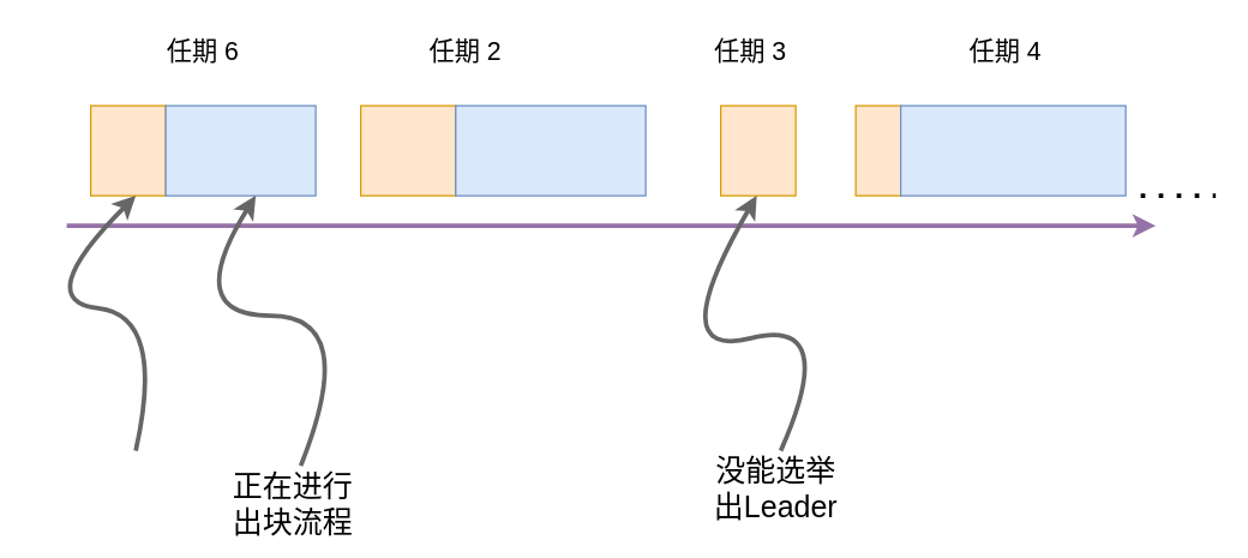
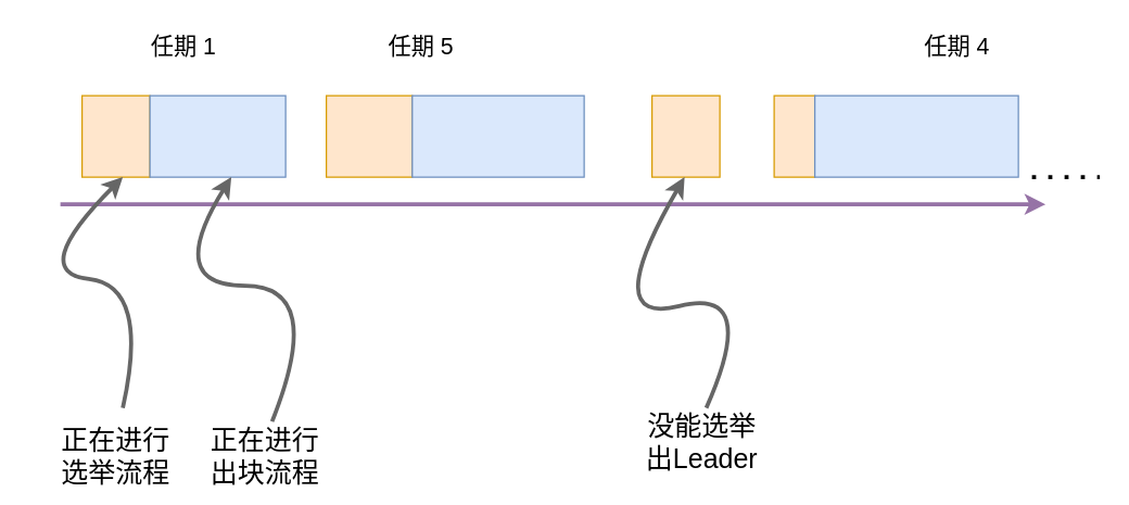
- <mxCell id="12" value="任期 6" style="text;html=1;strokeColor=none;fillColor=none;align=center;verticalAlign=middle;whiteSpace=wrap;rounded=0;fontFamily=Helvetica;fontSize=17;fontColor=default;" vertex="1" parent="1"><mxGeometry x="105" y="20" width="60" height="30" as="geometry" /></mxCell>
+ <mxCell id="12" value="任期 1" style="text;html=1;strokeColor=none;fillColor=none;align=center;verticalAlign=middle;whiteSpace=wrap;rounded=0;fontFamily=Helvetica;fontSize=17;fontColor=default;" vertex="1" parent="1"><mxGeometry x="105" y="20" width="60" height="30" as="geometry" /></mxCell>
- <mxCell id="13" value="任期 2" style="text;html=1;strokeColor=none;fillColor=none;align=center;verticalAlign=middle;whiteSpace=wrap;rounded=0;fontFamily=Helvetica;fontSize=17;fontColor=default;" vertex="1" parent="1"><mxGeometry x="280" y="20" width="60" height="30" as="geometry" /></mxCell>
+ <mxCell id="13" value="任期 5" style="text;html=1;strokeColor=none;fillColor=none;align=center;verticalAlign=middle;whiteSpace=wrap;rounded=0;fontFamily=Helvetica;fontSize=17;fontColor=default;" vertex="1" parent="1"><mxGeometry x="280" y="20" width="60" height="30" as="geometry" /></mxCell>
- <mxCell id="14" value="任期 3" style="text;html=1;strokeColor=none;fillColor=none;align=center;verticalAlign=middle;whiteSpace=wrap;rounded=0;fontFamily=Helvetica;fontSize=17;fontColor=default;" vertex="1" parent="1"><mxGeometry x="470" y="20" width="60" height="30" as="geometry" /></mxCell>
- <mxCell id="15" value="任期 4" style="text;html=1;strokeColor=none;fillColor=none;align=center;verticalAlign=middle;whiteSpace=wrap;rounded=0;fontFamily=Helvetica;fontSize=17;fontColor=default;" vertex="1" parent="1"><mxGeometry x="640" y="20" width="60" height="30" as="geometry" /></mxCell>
+ <mxCell id="15" value="任期 4" style="text;html=1;strokeColor=none;fillColor=none;align=center;verticalAlign=middle;whiteSpace=wrap;rounded=0;fontFamily=Helvetica;fontSize=17;fontColor=default;" vertex="1" parent="1"><mxGeometry x="675" y="20" width="60" height="30" as="geometry" /></mxCell>
+ <mxCell id="18" value="正在进行选举流程" style="text;html=1;strokeColor=none;fillColor=none;align=center;verticalAlign=middle;whiteSpace=wrap;rounded=0;fontFamily=Helvetica;fontSize=20;fontColor=default;" vertex="1" parent="1"><mxGeometry x="40" y="320" width="90" height="30" as="geometry" /></mxCell>
